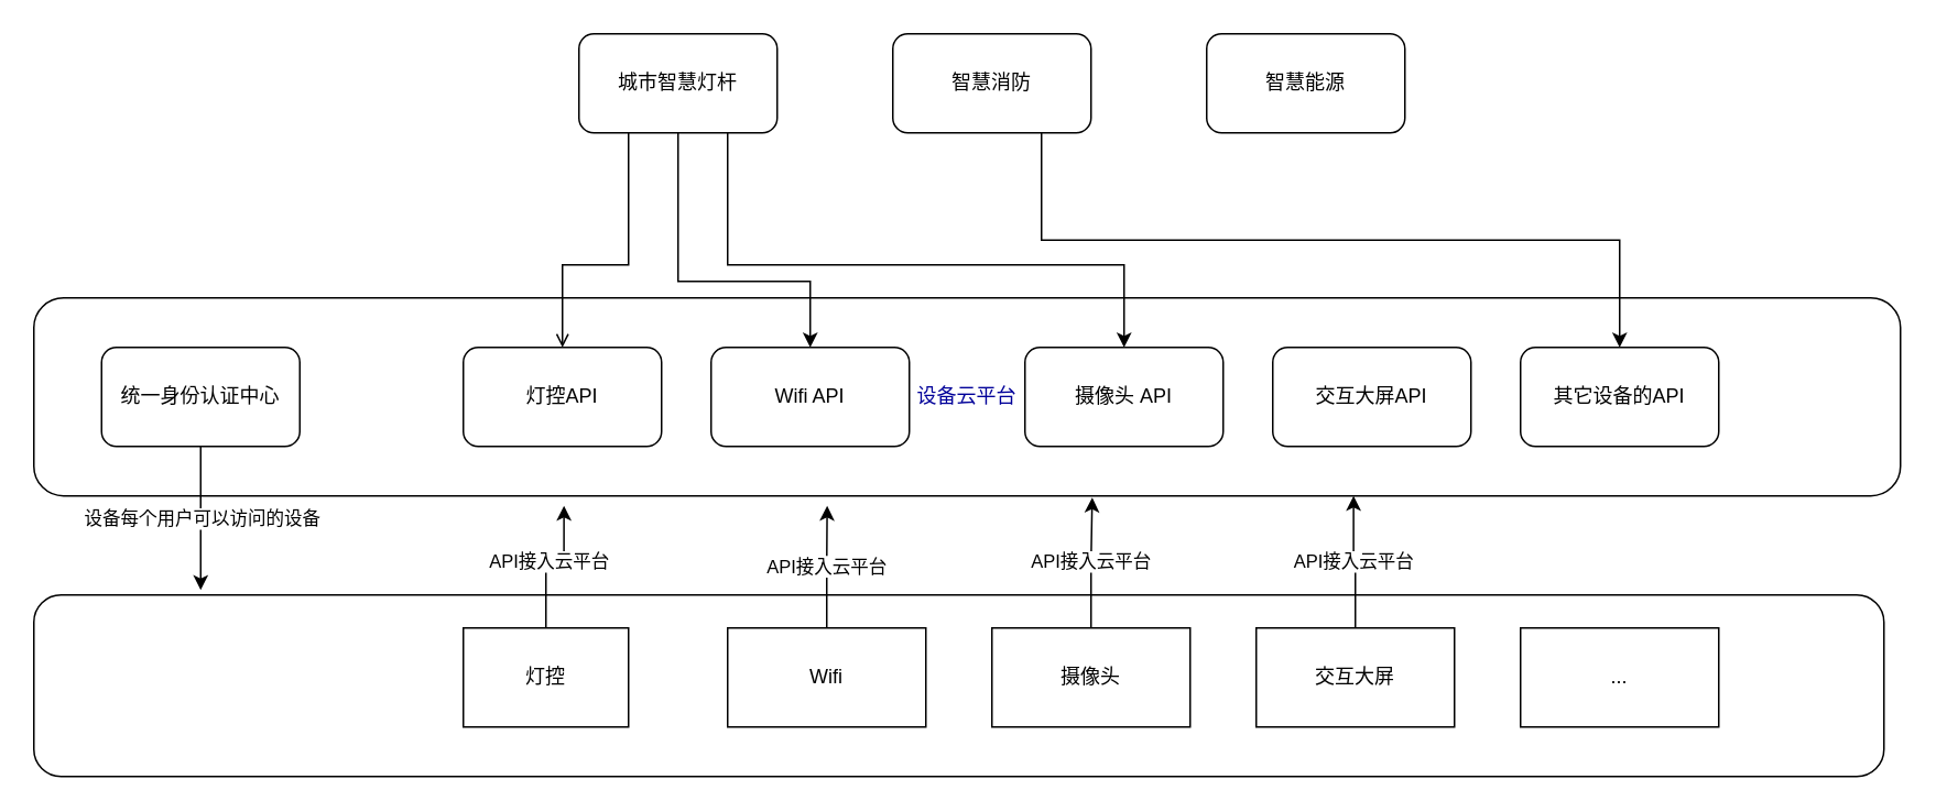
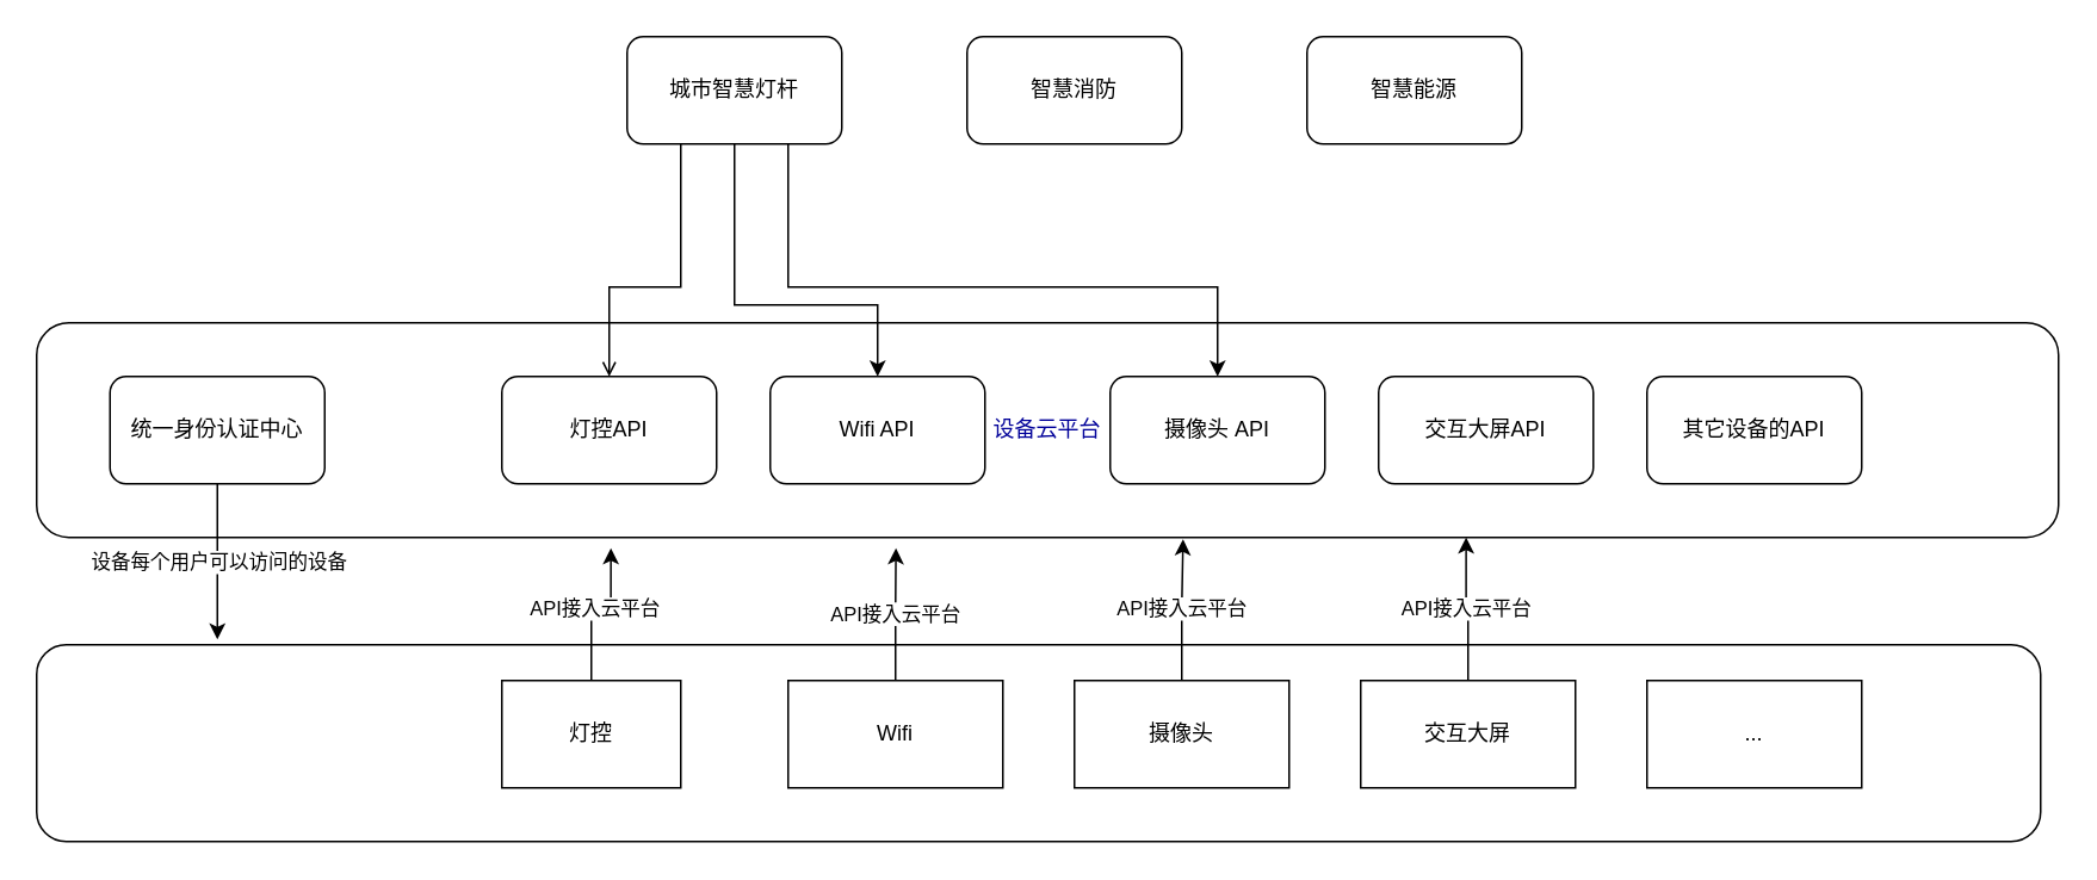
- <mxCell id="16" style="edgeStyle=orthogonalEdgeStyle;rounded=0;orthogonalLoop=1;jettySize=auto;html=1;exitX=0.75;exitY=1;exitDx=0;exitDy=0;" edge="1" parent="1" source="17" target="25"><mxGeometry relative="1" as="geometry" /></mxCell>
